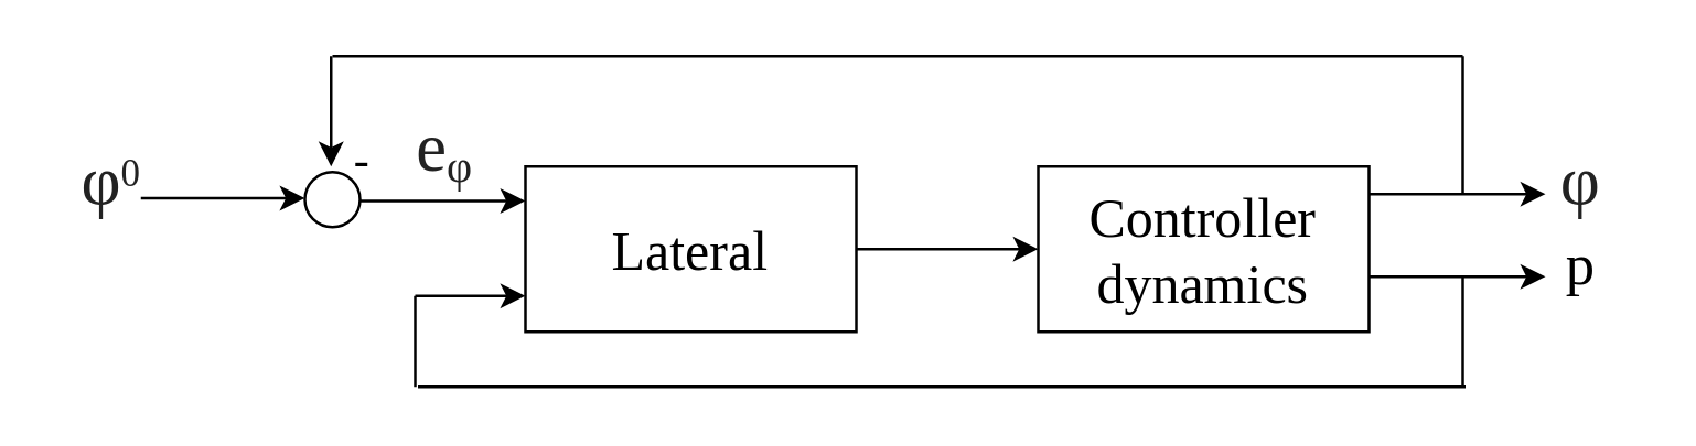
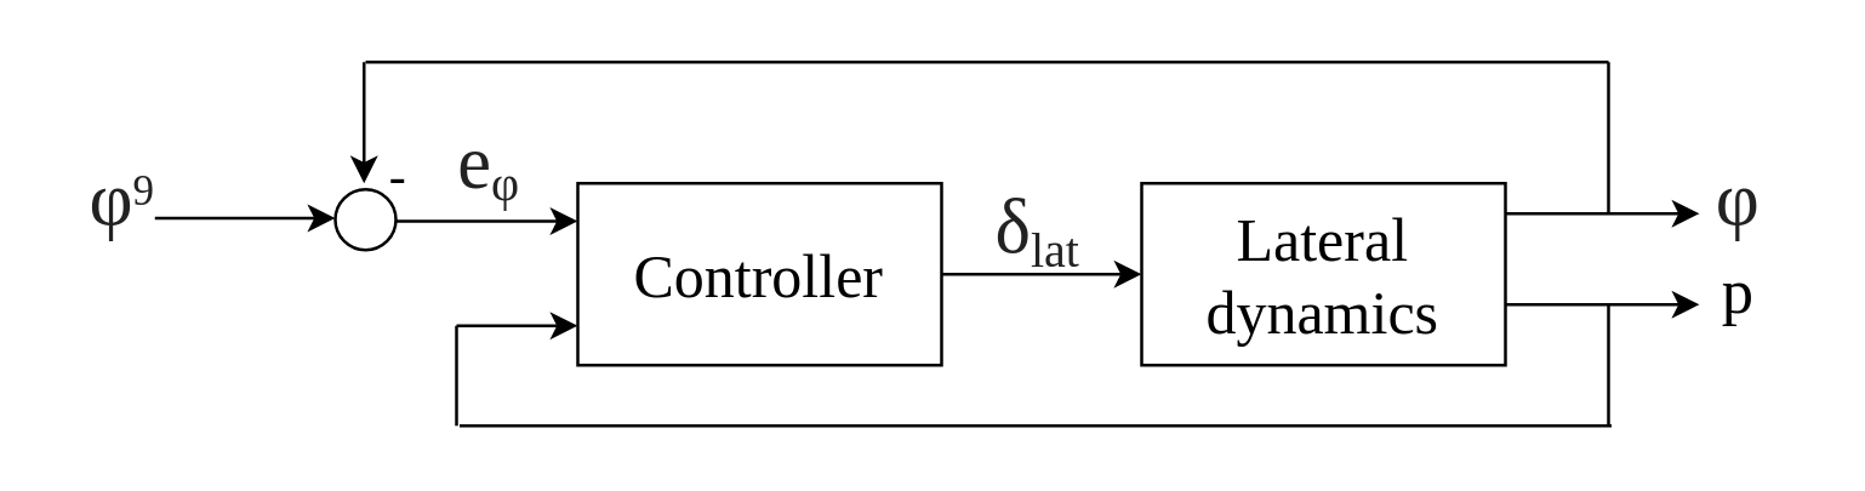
- <mxCell id="15" value="&lt;span style=&quot;color: rgb(34 , 34 , 34) ; text-align: left ; background-color: rgb(255 , 255 , 255)&quot;&gt;&lt;font style=&quot;font-size: 25px&quot;&gt;φ&lt;/font&gt;&lt;sup&gt;&lt;font style=&quot;font-size: 14px&quot;&gt;0&lt;/font&gt;&lt;/sup&gt;&lt;/span&gt;" style="text;html=1;strokeColor=none;fillColor=none;align=center;verticalAlign=middle;whiteSpace=wrap;rounded=0;fontFamily=Lucida Console;fontSize=16;" parent="1" vertex="1"><mxGeometry x="20" y="55" width="40" height="20" as="geometry" /></mxCell>
+ <mxCell id="15" value="&lt;span style=&quot;color: rgb(34 , 34 , 34) ; text-align: left ; background-color: rgb(255 , 255 , 255)&quot;&gt;&lt;font style=&quot;font-size: 25px&quot;&gt;φ&lt;/font&gt;&lt;sup&gt;&lt;font style=&quot;font-size: 14px&quot;&gt;9&lt;/font&gt;&lt;/sup&gt;&lt;/span&gt;" style="text;html=1;strokeColor=none;fillColor=none;align=center;verticalAlign=middle;whiteSpace=wrap;rounded=0;fontFamily=Lucida Console;fontSize=16;" parent="1" vertex="1"><mxGeometry x="20" y="55" width="40" height="20" as="geometry" /></mxCell>
+ <mxCell id="18" value="&lt;span style=&quot;color: rgb(34 , 34 , 34) ; font-style: normal ; font-weight: 400 ; letter-spacing: normal ; text-align: left ; text-indent: 0px ; text-transform: none ; word-spacing: 0px ; background-color: rgb(255 , 255 , 255) ; float: none ; display: inline&quot;&gt;&lt;span style=&quot;font-size: 25px&quot;&gt;δ&lt;/span&gt;&lt;sub&gt;&lt;font style=&quot;font-size: 16px&quot;&gt;lat&lt;/font&gt;&lt;/sub&gt;&lt;/span&gt;" style="text;html=1;strokeColor=none;fillColor=none;align=center;verticalAlign=middle;whiteSpace=wrap;rounded=0;fontFamily=Lucida Console;fontSize=21;" parent="1" vertex="1"><mxGeometry x="322" y="66" width="40" height="20" as="geometry" /></mxCell>
- <mxCell id="21" value="&lt;span style=&quot;font-size: 20px&quot;&gt;Lateral&lt;/span&gt;" style="rounded=0;whiteSpace=wrap;html=1;align=center;fontFamily=Lucida Console;" vertex="1" parent="1"><mxGeometry x="190" y="60" width="120" height="60" as="geometry" /></mxCell>
+ <mxCell id="21" value="&lt;span style=&quot;font-size: 20px&quot;&gt;Controller&lt;/span&gt;" style="rounded=0;whiteSpace=wrap;html=1;align=center;fontFamily=Lucida Console;" vertex="1" parent="1"><mxGeometry x="190" y="60" width="120" height="60" as="geometry" /></mxCell>
- <mxCell id="3" value="&lt;div&gt;&lt;span style=&quot;font-size: 20px;&quot;&gt;Controller&lt;/span&gt;&lt;/div&gt;&lt;div&gt;&lt;span style=&quot;font-size: 20px;&quot;&gt;dynamics&lt;/span&gt;&lt;/div&gt;" style="rounded=0;whiteSpace=wrap;html=1;align=center;fontFamily=Lucida Console;" parent="1" vertex="1"><mxGeometry x="376" y="60" width="120" height="60" as="geometry" /></mxCell>
+ <mxCell id="3" value="&lt;div&gt;&lt;span style=&quot;font-size: 20px;&quot;&gt;Lateral&lt;/span&gt;&lt;/div&gt;&lt;div&gt;&lt;span style=&quot;font-size: 20px;&quot;&gt;dynamics&lt;/span&gt;&lt;/div&gt;" style="rounded=0;whiteSpace=wrap;html=1;align=center;fontFamily=Lucida Console;" parent="1" vertex="1"><mxGeometry x="376" y="60" width="120" height="60" as="geometry" /></mxCell>
